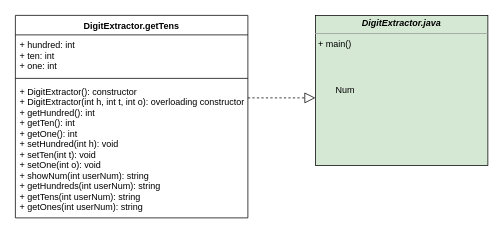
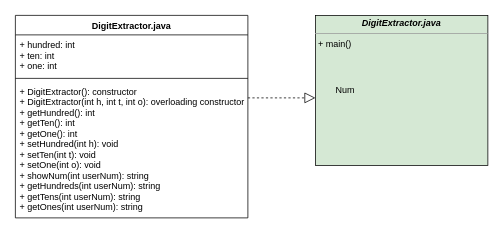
- <mxCell id="2" value="DigitExtractor.getTens" style="swimlane;fontStyle=1;align=center;verticalAlign=top;childLayout=stackLayout;horizontal=1;startSize=26;horizontalStack=0;resizeParent=1;resizeParentMax=0;resizeLast=0;collapsible=1;marginBottom=0;" vertex="1" parent="1"><mxGeometry x="20" y="20" width="310" height="270" as="geometry" /></mxCell>
+ <mxCell id="2" value="DigitExtractor.java" style="swimlane;fontStyle=1;align=center;verticalAlign=top;childLayout=stackLayout;horizontal=1;startSize=26;horizontalStack=0;resizeParent=1;resizeParentMax=0;resizeLast=0;collapsible=1;marginBottom=0;" vertex="1" parent="1"><mxGeometry x="20" y="20" width="310" height="270" as="geometry" /></mxCell>
